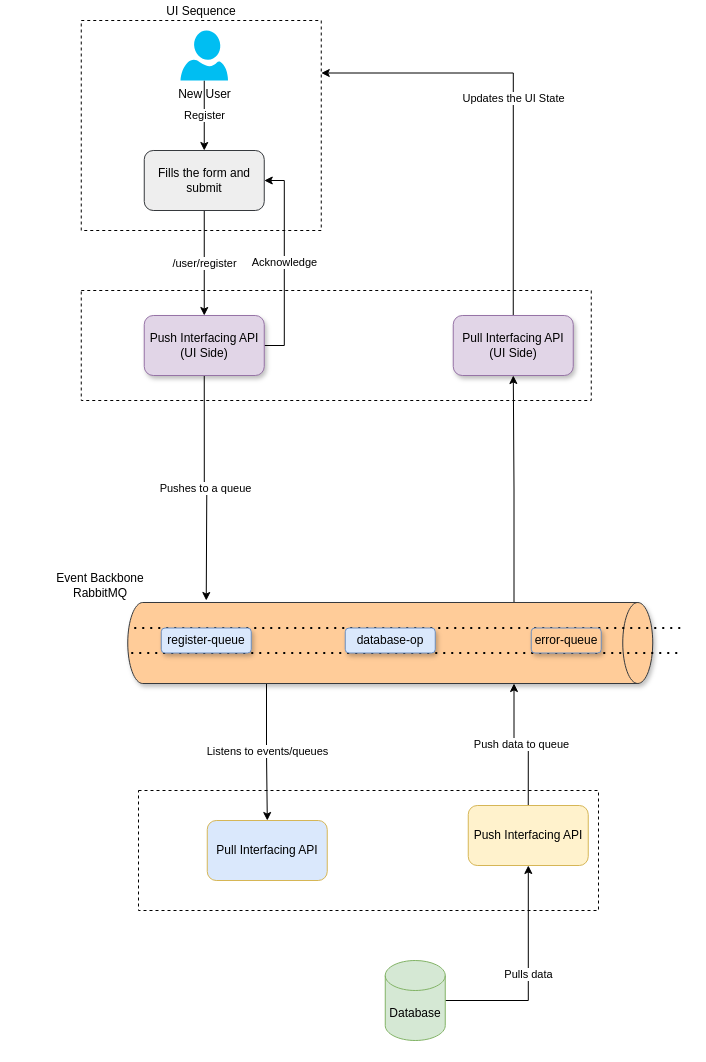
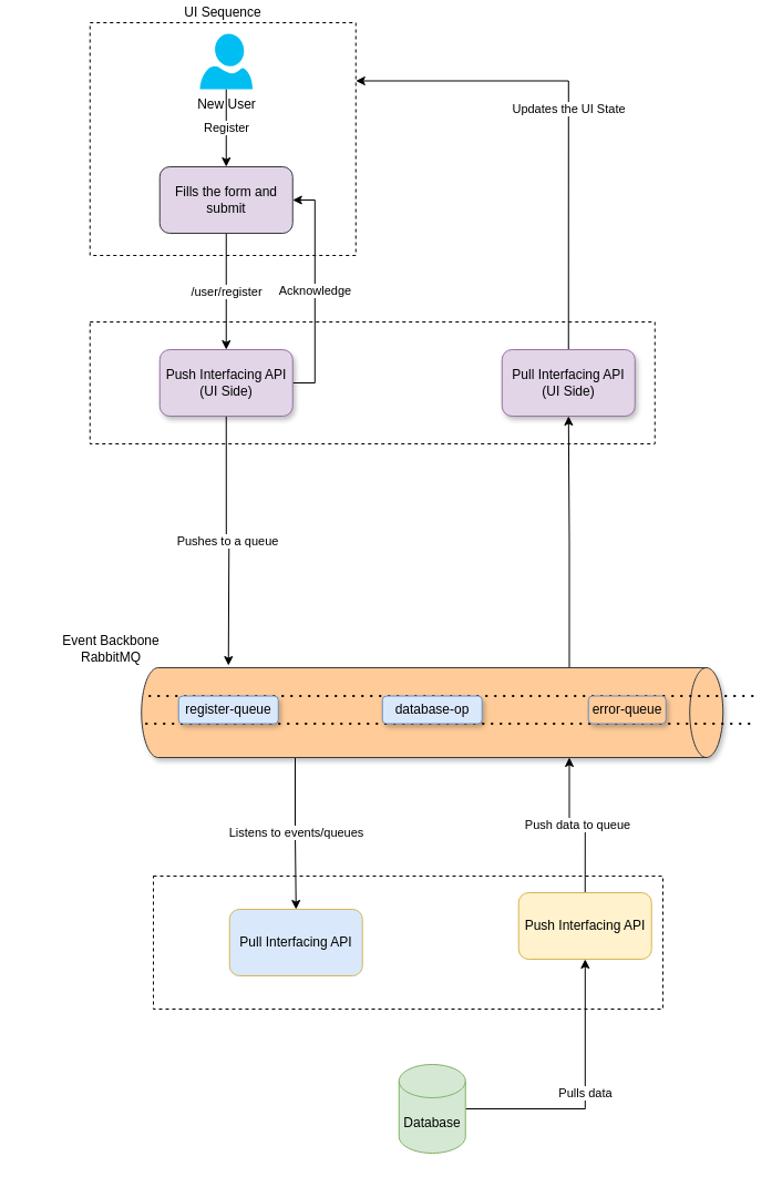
- <mxCell id="7" value="Fills the form and submit" style="rounded=1;whiteSpace=wrap;html=1;fillColor=#eeeeee;strokeColor=#36393d;" vertex="1" parent="1"><mxGeometry x="143.75" y="150" width="120" height="60" as="geometry" /></mxCell>
+ <mxCell id="7" value="Fills the form and submit" style="rounded=1;whiteSpace=wrap;html=1;fillColor=#e1d5e7;strokeColor=#36393d;" vertex="1" parent="1"><mxGeometry x="143.75" y="150" width="120" height="60" as="geometry" /></mxCell>
- <mxCell id="26" value="Database" style="shape=cylinder3;whiteSpace=wrap;html=1;boundedLbl=1;backgroundOutline=1;size=15;shadow=0;fillColor=#d5e8d4;strokeColor=#82b366;" vertex="1" parent="1"><mxGeometry x="384.75" y="960" width="60" height="80" as="geometry" /></mxCell>
+ <mxCell id="26" value="Database" style="shape=cylinder3;whiteSpace=wrap;html=1;boundedLbl=1;backgroundOutline=1;size=15;shadow=0;fillColor=#d5e8d4;strokeColor=#82b366;" vertex="1" parent="1"><mxGeometry x="359.75" y="960" width="60" height="80" as="geometry" /></mxCell>
